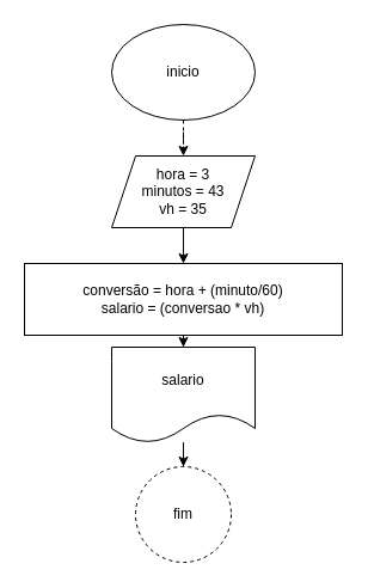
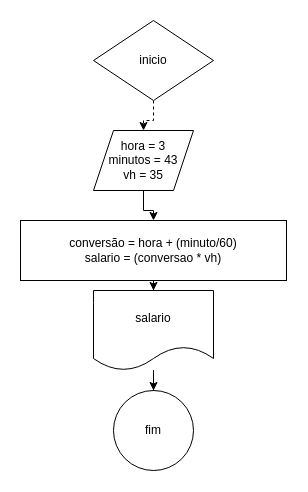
- <mxCell id="3" value="inicio" style="ellipse;whiteSpace=wrap;html=1;" vertex="1" parent="1"><mxGeometry x="93" y="20" width="120" height="80" as="geometry" /></mxCell>
+ <mxCell id="3" value="inicio" style="rhombus;whiteSpace=wrap;html=1;" vertex="1" parent="1"><mxGeometry x="93" y="20" width="120" height="80" as="geometry" /></mxCell>
- <mxCell id="5" value="hora = 3&lt;div&gt;minutos = 43&lt;/div&gt;&lt;div&gt;vh = 35&lt;/div&gt;" style="shape=parallelogram;perimeter=parallelogramPerimeter;whiteSpace=wrap;html=1;fixedSize=1;" vertex="1" parent="1"><mxGeometry x="93" y="130" width="120" height="60" as="geometry" /></mxCell>
+ <mxCell id="5" value="hora = 3&lt;div&gt;minutos = 43&lt;/div&gt;&lt;div&gt;vh = 35&lt;/div&gt;" style="shape=parallelogram;perimeter=parallelogramPerimeter;whiteSpace=wrap;html=1;fixedSize=1;" vertex="1" parent="1"><mxGeometry x="93" y="130" width="100" height="60" as="geometry" /></mxCell>
- <mxCell id="10" value="fim" style="ellipse;whiteSpace=wrap;html=1;dashed=1;" vertex="1" parent="1"><mxGeometry x="113" y="390" width="80" height="80" as="geometry" /></mxCell>
+ <mxCell id="10" value="fim" style="ellipse;whiteSpace=wrap;html=1;" vertex="1" parent="1"><mxGeometry x="113" y="390" width="80" height="80" as="geometry" /></mxCell>
